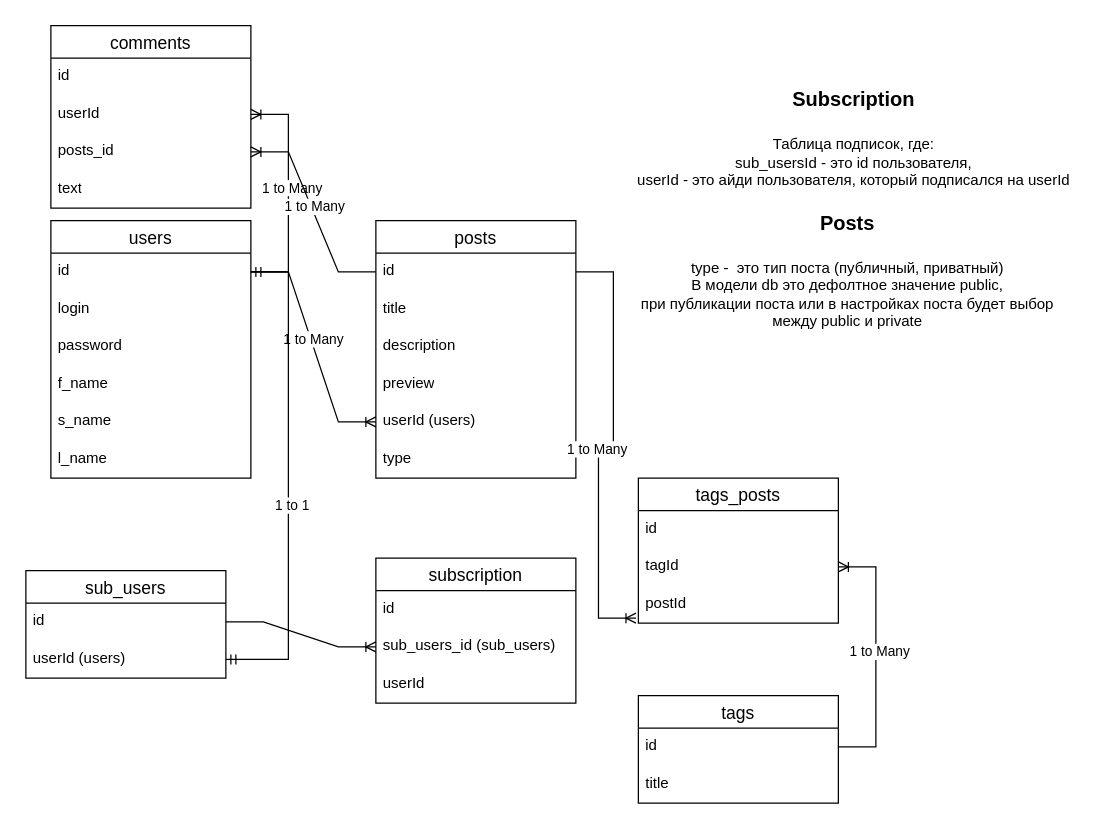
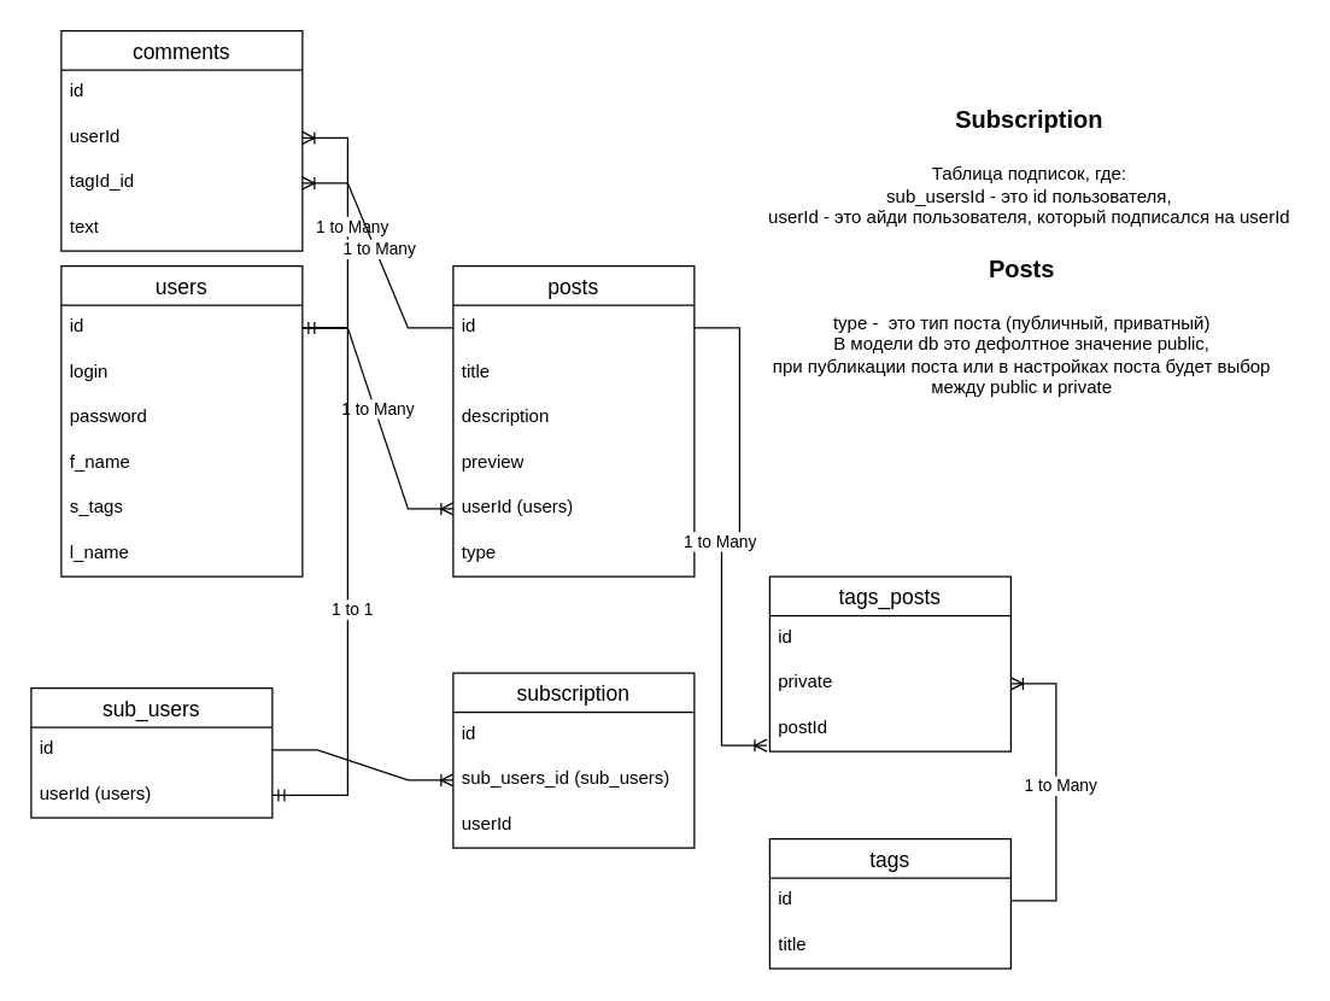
- <mxCell id="35" value="posts_id" style="text;strokeColor=none;fillColor=none;spacingLeft=4;spacingRight=4;overflow=hidden;rotatable=0;points=[[0,0.5],[1,0.5]];portConstraint=eastwest;fontSize=12;whiteSpace=wrap;html=1;" parent="32" vertex="1"><mxGeometry y="86" width="160" height="30" as="geometry" /></mxCell>
+ <mxCell id="35" value="tagId_id" style="text;strokeColor=none;fillColor=none;spacingLeft=4;spacingRight=4;overflow=hidden;rotatable=0;points=[[0,0.5],[1,0.5]];portConstraint=eastwest;fontSize=12;whiteSpace=wrap;html=1;" parent="32" vertex="1"><mxGeometry y="86" width="160" height="30" as="geometry" /></mxCell>
- <mxCell id="7" value="s_name" style="text;strokeColor=none;fillColor=none;spacingLeft=4;spacingRight=4;overflow=hidden;rotatable=0;points=[[0,0.5],[1,0.5]];portConstraint=eastwest;fontSize=12;whiteSpace=wrap;html=1;" parent="2" vertex="1"><mxGeometry y="146" width="160" height="30" as="geometry" /></mxCell>
+ <mxCell id="7" value="s_tags" style="text;strokeColor=none;fillColor=none;spacingLeft=4;spacingRight=4;overflow=hidden;rotatable=0;points=[[0,0.5],[1,0.5]];portConstraint=eastwest;fontSize=12;whiteSpace=wrap;html=1;" parent="2" vertex="1"><mxGeometry y="146" width="160" height="30" as="geometry" /></mxCell>
- <mxCell id="30" value="tagId" style="text;strokeColor=none;fillColor=none;spacingLeft=4;spacingRight=4;overflow=hidden;rotatable=0;points=[[0,0.5],[1,0.5]];portConstraint=eastwest;fontSize=12;whiteSpace=wrap;html=1;" parent="28" vertex="1"><mxGeometry y="56" width="160" height="30" as="geometry" /></mxCell>
+ <mxCell id="30" value="private" style="text;strokeColor=none;fillColor=none;spacingLeft=4;spacingRight=4;overflow=hidden;rotatable=0;points=[[0,0.5],[1,0.5]];portConstraint=eastwest;fontSize=12;whiteSpace=wrap;html=1;" parent="28" vertex="1"><mxGeometry y="56" width="160" height="30" as="geometry" /></mxCell>
